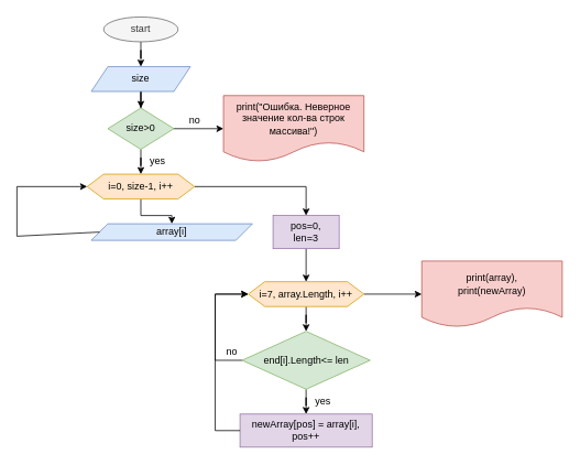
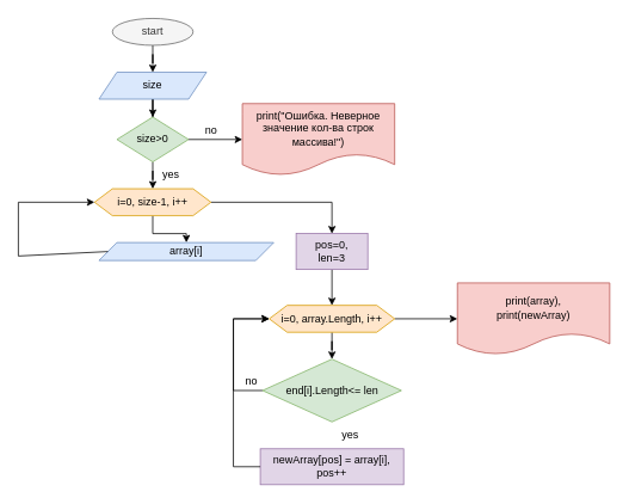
- <mxCell id="16" value="i=7, array.Length, i++" style="shape=hexagon;perimeter=hexagonPerimeter2;whiteSpace=wrap;html=1;fixedSize=1;fillColor=#ffe6cc;strokeColor=#d79b00;" parent="1" vertex="1"><mxGeometry x="300" y="340" width="140" height="30" as="geometry" /></mxCell>
+ <mxCell id="16" value="i=0, array.Length, i++" style="shape=hexagon;perimeter=hexagonPerimeter2;whiteSpace=wrap;html=1;fixedSize=1;fillColor=#ffe6cc;strokeColor=#d79b00;" parent="1" vertex="1"><mxGeometry x="300" y="340" width="140" height="30" as="geometry" /></mxCell>
- <mxCell id="17" value="" style="edgeStyle=orthogonalEdgeStyle;rounded=0;orthogonalLoop=1;jettySize=auto;html=1;" parent="1" source="18" target="19" edge="1"><mxGeometry relative="1" as="geometry" /></mxCell>
